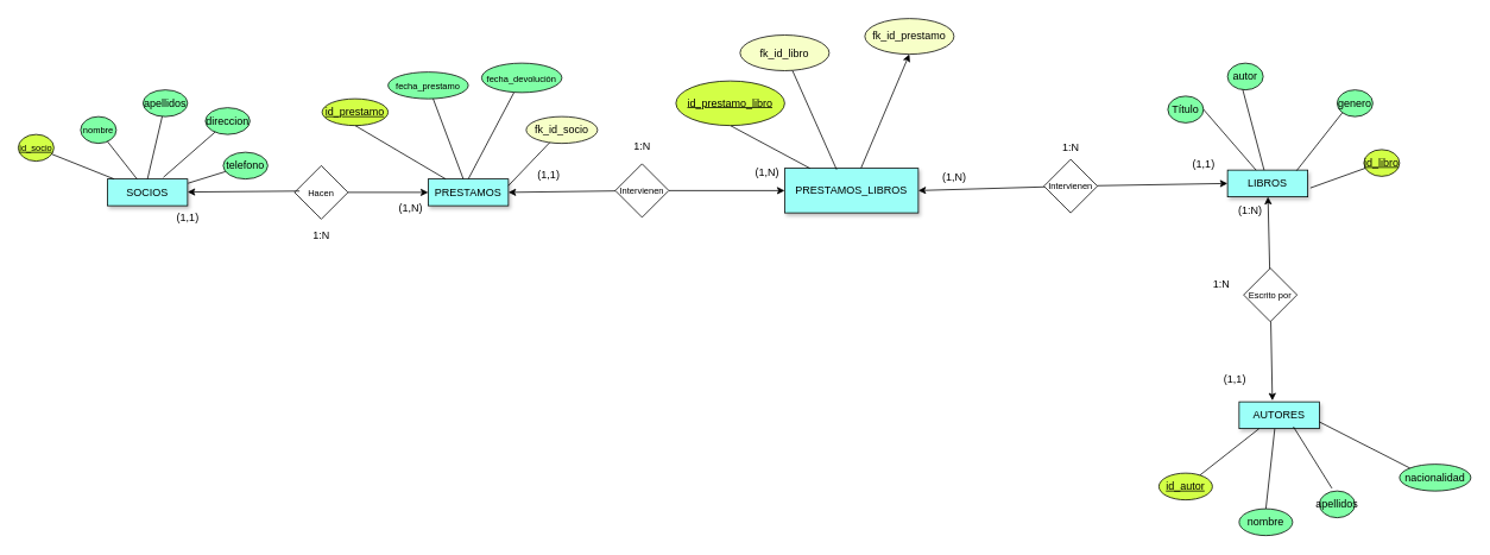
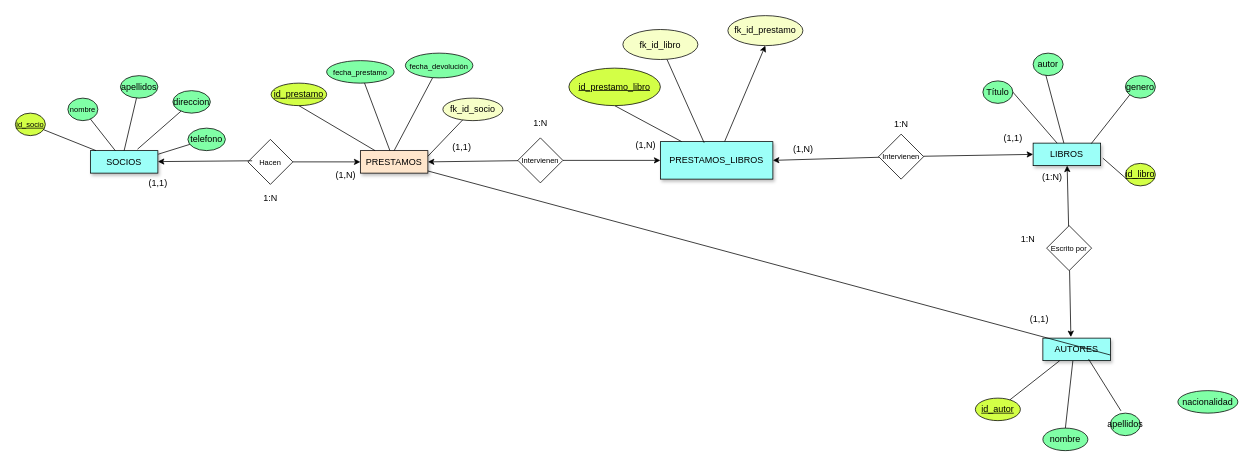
- <mxCell id="12" value="&lt;u&gt;id_libro&lt;/u&gt;" style="ellipse;whiteSpace=wrap;html=1;fillColor=#D3FF46;" vertex="1" parent="1"><mxGeometry x="1530" y="167" width="40" height="30" as="geometry" /></mxCell>
+ <mxCell id="12" value="&lt;u&gt;id_libro&lt;/u&gt;" style="ellipse;whiteSpace=wrap;html=1;fillColor=#D3FF46;" vertex="1" parent="1"><mxGeometry x="1500" y="217" width="40" height="30" as="geometry" /></mxCell>
- <mxCell id="34" value="PRESTAMOS" style="rounded=0;whiteSpace=wrap;html=1;shadow=1;fillColor=#9CFFF8;" vertex="1" parent="1"><mxGeometry x="480" y="200" width="90" height="30" as="geometry" /></mxCell>
+ <mxCell id="34" value="PRESTAMOS" style="rounded=0;whiteSpace=wrap;html=1;shadow=1;fillColor=#ffe6cc;" vertex="1" parent="1"><mxGeometry x="480" y="200" width="90" height="30" as="geometry" /></mxCell>
- <mxCell id="51" value="" style="endArrow=none;html=1;rounded=0;entryX=0;entryY=0;entryDx=0;entryDy=0;exitX=1;exitY=0.75;exitDx=0;exitDy=0;" edge="1" parent="1" source="13" target="17"><mxGeometry width="50" height="50" relative="1" as="geometry"><mxPoint x="1524" y="169" as="sourcePoint" /><mxPoint x="1491" y="258" as="targetPoint" /></mxGeometry></mxCell>
+ <mxCell id="51" value="" style="endArrow=none;html=1;rounded=0;exitX=1;exitY=0.75;exitDx=0;exitDy=0;" edge="1" parent="1" source="13" target="34"><mxGeometry width="50" height="50" relative="1" as="geometry"><mxPoint x="1524" y="169" as="sourcePoint" /><mxPoint x="1491" y="258" as="targetPoint" /></mxGeometry></mxCell>
